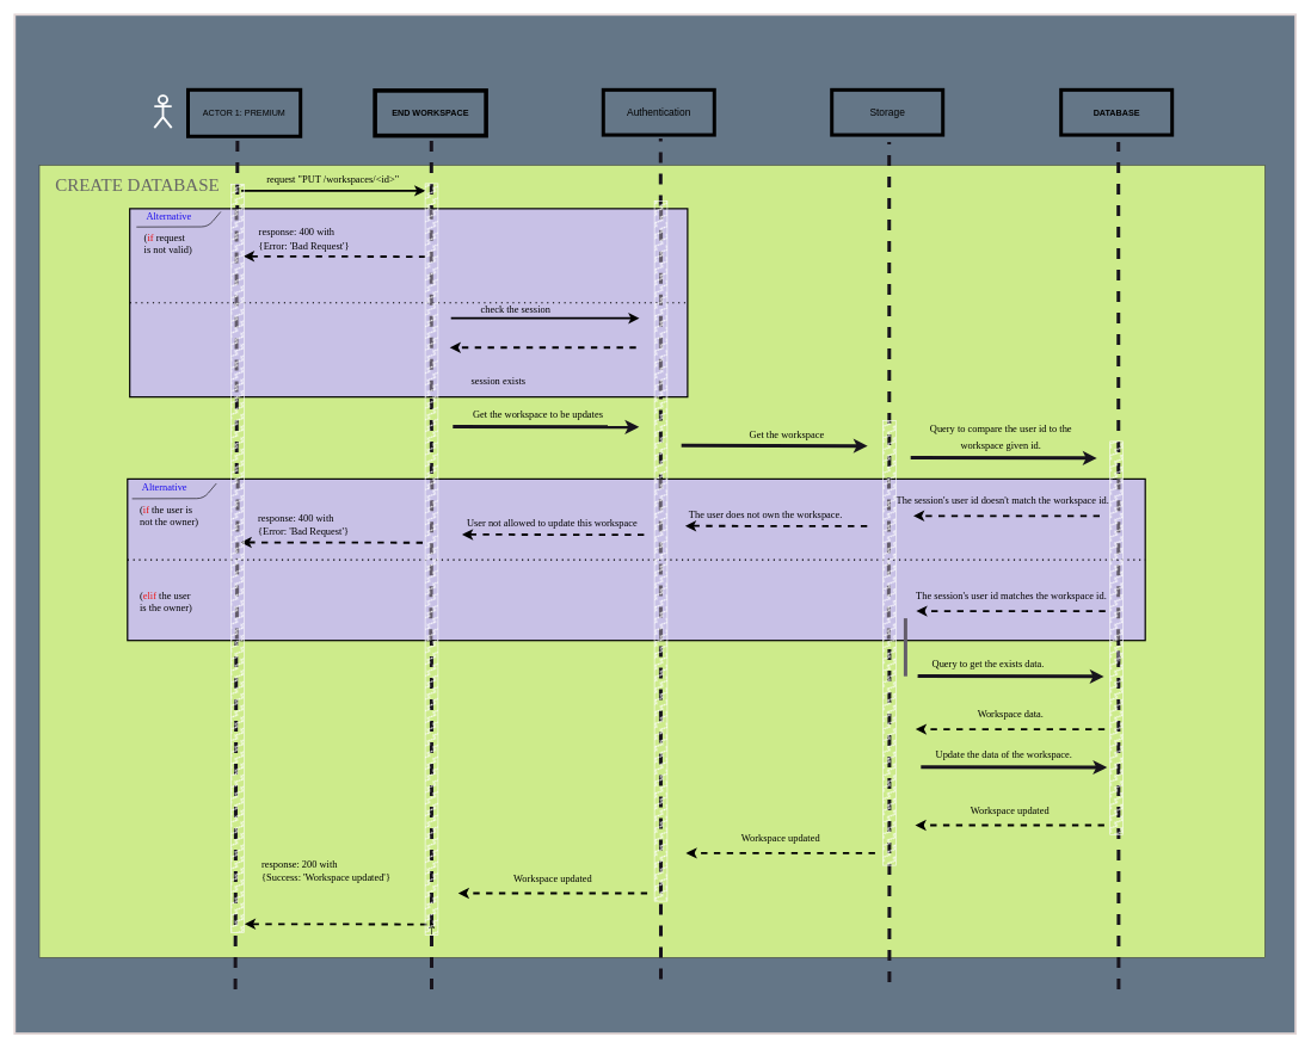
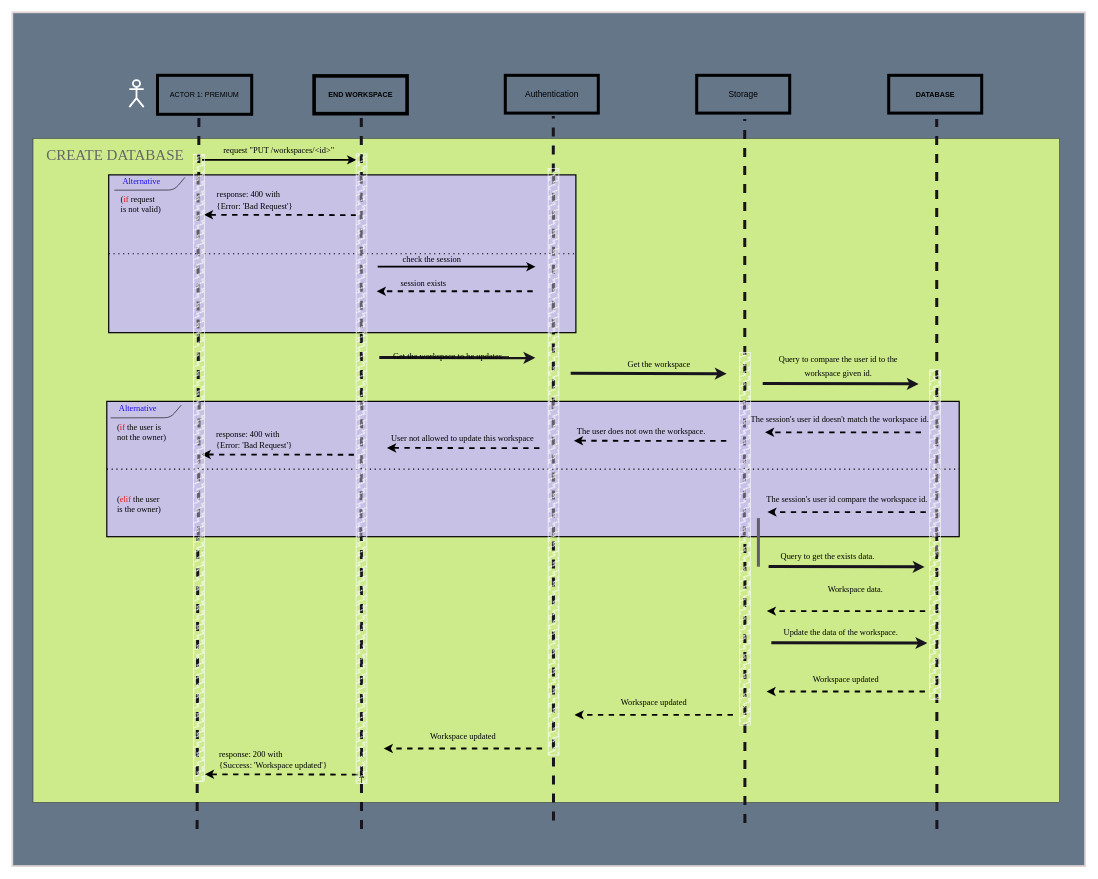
- <mxCell id="20" value="&lt;font face=&quot;Verdana&quot;&gt;&lt;span style=&quot;font-size: 14px;&quot;&gt;session exists&lt;/span&gt;&lt;/font&gt;" style="text;html=1;align=center;verticalAlign=middle;resizable=0;points=[];autosize=1;strokeColor=none;fillColor=none;fontSize=22;fontColor=#000000;" parent="1" vertex="1"><mxGeometry x="637.306" y="509.95" width="115" height="39" as="geometry" /></mxCell>
+ <mxCell id="20" value="&lt;font face=&quot;Verdana&quot;&gt;&lt;span style=&quot;font-size: 14px;&quot;&gt;session exists&lt;/span&gt;&lt;/font&gt;" style="text;html=1;align=center;verticalAlign=middle;resizable=0;points=[];autosize=1;strokeColor=none;fillColor=none;fontSize=22;fontColor=#000000;" parent="1" vertex="1"><mxGeometry x="647.306" y="449.95" width="115" height="39" as="geometry" /></mxCell>
- <mxCell id="28" value="&lt;div style=&quot;text-align: center;&quot;&gt;&lt;span style=&quot;background-color: initial; font-size: 14px;&quot;&gt;&lt;font face=&quot;Verdana&quot;&gt;Get the workspace to be updates&lt;/font&gt;&lt;/span&gt;&lt;/div&gt;" style="text;whiteSpace=wrap;html=1;fontSize=19;fontColor=#000000;" parent="1" vertex="1"><mxGeometry x="658" y="560" width="206.34" height="50" as="geometry" /></mxCell>
+ <mxCell id="28" value="&lt;div style=&quot;text-align: center;&quot;&gt;&lt;span style=&quot;background-color: initial; font-size: 14px;&quot;&gt;&lt;font face=&quot;Verdana&quot;&gt;Get the workspace to be updates&lt;/font&gt;&lt;/span&gt;&lt;/div&gt;" style="text;whiteSpace=wrap;html=1;fontSize=19;fontColor=#000000;" parent="1" vertex="1"><mxGeometry x="653" y="575" width="206.34" height="50" as="geometry" /></mxCell>
- <mxCell id="61" value="&lt;font face=&quot;Verdana&quot;&gt;&lt;span style=&quot;font-size: 14px;&quot;&gt;The session's user id matches the workspace id.&lt;/span&gt;&lt;/font&gt;" style="text;html=1;align=center;verticalAlign=middle;resizable=0;points=[];autosize=1;strokeColor=none;fillColor=none;fontSize=22;fontColor=#000000;" vertex="1" parent="1"><mxGeometry x="1268.996" y="810" width="284" height="40" as="geometry" /></mxCell>
+ <mxCell id="61" value="&lt;font face=&quot;Verdana&quot;&gt;&lt;span style=&quot;font-size: 14px;&quot;&gt;The session's user id compare the workspace id.&lt;/span&gt;&lt;/font&gt;" style="text;html=1;align=center;verticalAlign=middle;resizable=0;points=[];autosize=1;strokeColor=none;fillColor=none;fontSize=22;fontColor=#000000;" vertex="1" parent="1"><mxGeometry x="1268.996" y="810" width="284" height="40" as="geometry" /></mxCell>
- <mxCell id="63" value="&lt;font face=&quot;Verdana&quot;&gt;&lt;span style=&quot;font-size: 14px;&quot;&gt;Workspace data.&lt;/span&gt;&lt;/font&gt;" style="text;html=1;align=center;verticalAlign=middle;resizable=0;points=[];autosize=1;strokeColor=none;fillColor=none;fontSize=22;fontColor=#000000;" vertex="1" parent="1"><mxGeometry x="1354.996" y="975" width="110" height="40" as="geometry" /></mxCell>
+ <mxCell id="63" value="&lt;font face=&quot;Verdana&quot;&gt;&lt;span style=&quot;font-size: 14px;&quot;&gt;Workspace data.&lt;/span&gt;&lt;/font&gt;" style="text;html=1;align=center;verticalAlign=middle;resizable=0;points=[];autosize=1;strokeColor=none;fillColor=none;fontSize=22;fontColor=#000000;" vertex="1" parent="1"><mxGeometry x="1369.996" y="960" width="110" height="40" as="geometry" /></mxCell>
- <mxCell id="73" value="&lt;p style=&quot;line-height: 70%;&quot;&gt;&lt;font style=&quot;font-size: 14px;&quot; face=&quot;Verdana&quot;&gt;response: 200 with&lt;br&gt;{Success&lt;/font&gt;&lt;span style=&quot;background-color: initial; font-family: Verdana; font-size: 14px;&quot;&gt;: 'Workspace updated'}&amp;nbsp;&lt;/span&gt;&lt;/p&gt;" style="text;html=1;align=left;verticalAlign=middle;resizable=0;points=[];autosize=1;strokeColor=none;fillColor=none;fontSize=22;fontColor=#000000;" vertex="1" parent="1"><mxGeometry x="363" y="1167" width="201" height="94" as="geometry" /></mxCell>
+ <mxCell id="73" value="&lt;p style=&quot;line-height: 70%;&quot;&gt;&lt;font style=&quot;font-size: 14px;&quot; face=&quot;Verdana&quot;&gt;response: 200 with&lt;br&gt;{Success&lt;/font&gt;&lt;span style=&quot;background-color: initial; font-family: Verdana; font-size: 14px;&quot;&gt;: 'Workspace updated'}&amp;nbsp;&lt;/span&gt;&lt;/p&gt;" style="text;html=1;align=left;verticalAlign=middle;resizable=0;points=[];autosize=1;strokeColor=none;fillColor=none;fontSize=22;fontColor=#000000;" vertex="1" parent="1"><mxGeometry x="363" y="1217" width="201" height="94" as="geometry" /></mxCell>
